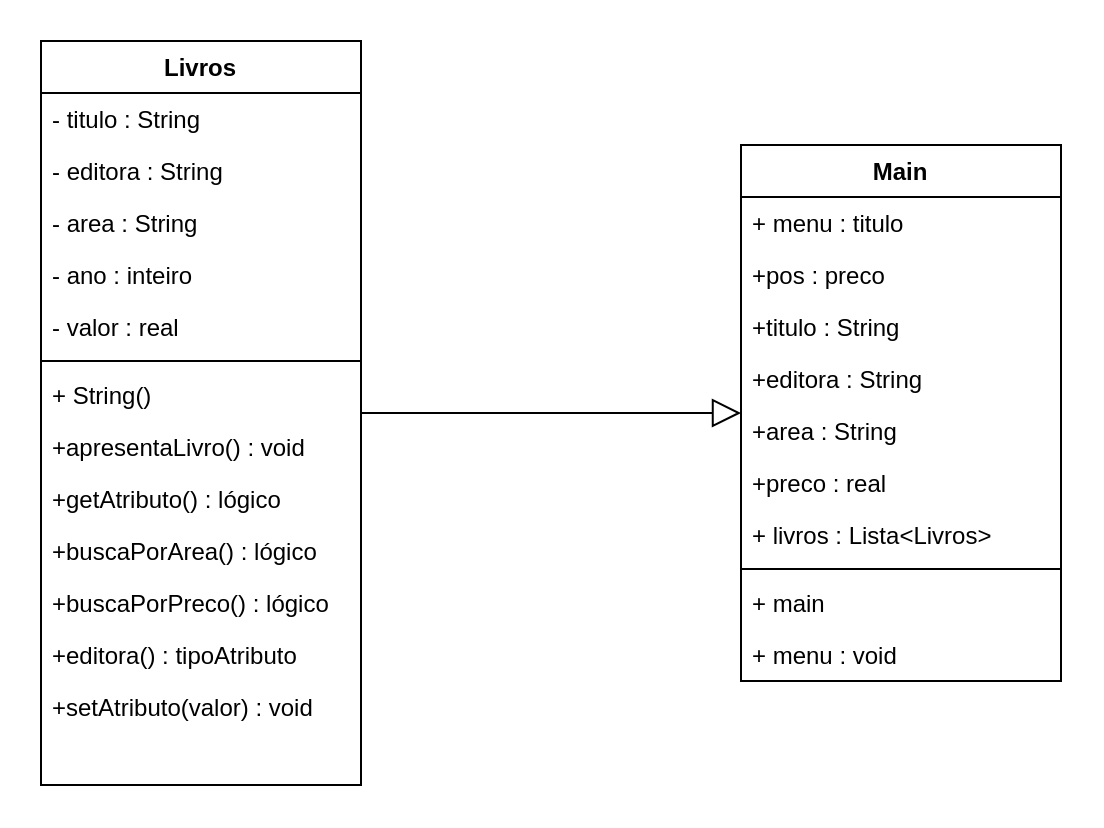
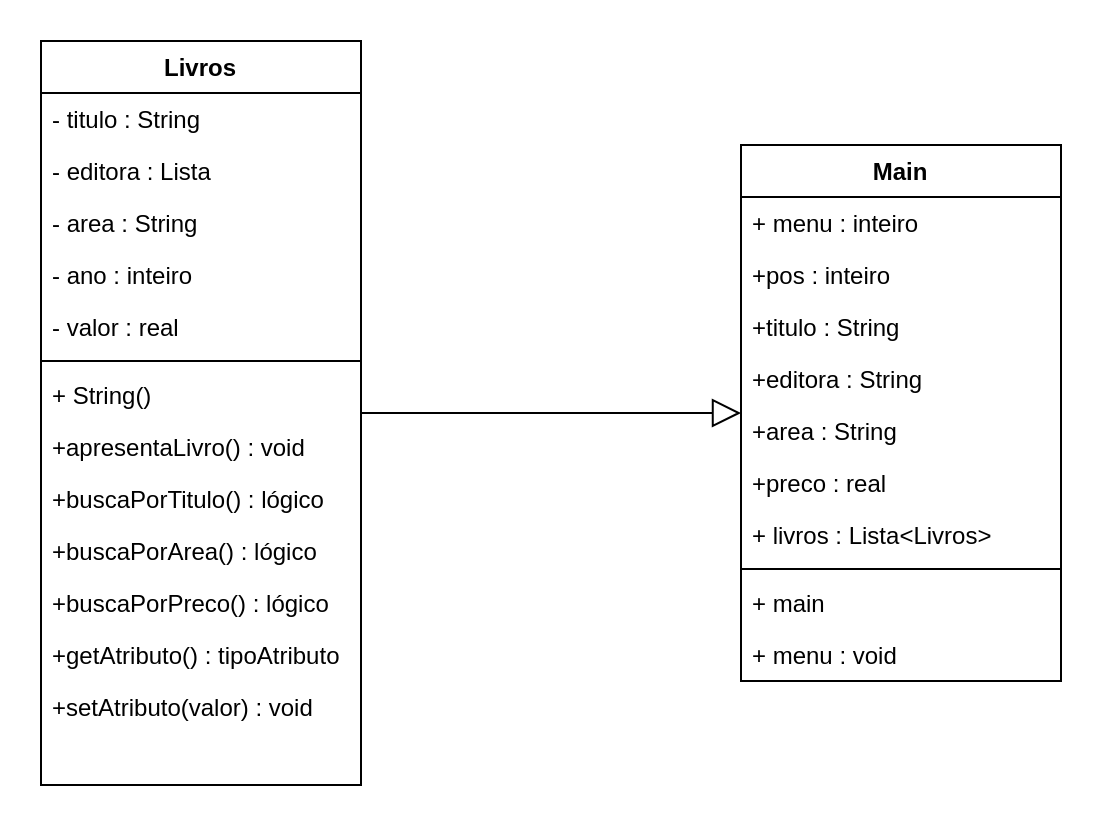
- <mxCell id="4" value="- editora : String" style="text;strokeColor=none;fillColor=none;align=left;verticalAlign=top;spacingLeft=4;spacingRight=4;overflow=hidden;rotatable=0;points=[[0,0.5],[1,0.5]];portConstraint=eastwest;" vertex="1" parent="2"><mxGeometry y="52" width="160" height="26" as="geometry" /></mxCell>
+ <mxCell id="4" value="- editora : Lista" style="text;strokeColor=none;fillColor=none;align=left;verticalAlign=top;spacingLeft=4;spacingRight=4;overflow=hidden;rotatable=0;points=[[0,0.5],[1,0.5]];portConstraint=eastwest;" vertex="1" parent="2"><mxGeometry y="52" width="160" height="26" as="geometry" /></mxCell>
- <mxCell id="18" value="+ menu : titulo" style="text;strokeColor=none;fillColor=none;align=left;verticalAlign=top;spacingLeft=4;spacingRight=4;overflow=hidden;rotatable=0;points=[[0,0.5],[1,0.5]];portConstraint=eastwest;" vertex="1" parent="17"><mxGeometry y="26" width="160" height="26" as="geometry" /></mxCell>
+ <mxCell id="18" value="+ menu : inteiro" style="text;strokeColor=none;fillColor=none;align=left;verticalAlign=top;spacingLeft=4;spacingRight=4;overflow=hidden;rotatable=0;points=[[0,0.5],[1,0.5]];portConstraint=eastwest;" vertex="1" parent="17"><mxGeometry y="26" width="160" height="26" as="geometry" /></mxCell>
- <mxCell id="19" value="+pos : preco" style="text;strokeColor=none;fillColor=none;align=left;verticalAlign=top;spacingLeft=4;spacingRight=4;overflow=hidden;rotatable=0;points=[[0,0.5],[1,0.5]];portConstraint=eastwest;" vertex="1" parent="17"><mxGeometry y="52" width="160" height="26" as="geometry" /></mxCell>
+ <mxCell id="19" value="+pos : inteiro" style="text;strokeColor=none;fillColor=none;align=left;verticalAlign=top;spacingLeft=4;spacingRight=4;overflow=hidden;rotatable=0;points=[[0,0.5],[1,0.5]];portConstraint=eastwest;" vertex="1" parent="17"><mxGeometry y="52" width="160" height="26" as="geometry" /></mxCell>
- <mxCell id="11" value="+getAtributo() : lógico" style="text;strokeColor=none;fillColor=none;align=left;verticalAlign=top;spacingLeft=4;spacingRight=4;overflow=hidden;rotatable=0;points=[[0,0.5],[1,0.5]];portConstraint=eastwest;" vertex="1" parent="2"><mxGeometry y="216" width="160" height="26" as="geometry" /></mxCell>
+ <mxCell id="11" value="+buscaPorTitulo() : lógico" style="text;strokeColor=none;fillColor=none;align=left;verticalAlign=top;spacingLeft=4;spacingRight=4;overflow=hidden;rotatable=0;points=[[0,0.5],[1,0.5]];portConstraint=eastwest;" vertex="1" parent="2"><mxGeometry y="216" width="160" height="26" as="geometry" /></mxCell>
- <mxCell id="14" value="+editora() : tipoAtributo" style="text;strokeColor=none;fillColor=none;align=left;verticalAlign=top;spacingLeft=4;spacingRight=4;overflow=hidden;rotatable=0;points=[[0,0.5],[1,0.5]];portConstraint=eastwest;" vertex="1" parent="2"><mxGeometry y="294" width="160" height="26" as="geometry" /></mxCell>
+ <mxCell id="14" value="+getAtributo() : tipoAtributo" style="text;strokeColor=none;fillColor=none;align=left;verticalAlign=top;spacingLeft=4;spacingRight=4;overflow=hidden;rotatable=0;points=[[0,0.5],[1,0.5]];portConstraint=eastwest;" vertex="1" parent="2"><mxGeometry y="294" width="160" height="26" as="geometry" /></mxCell>
